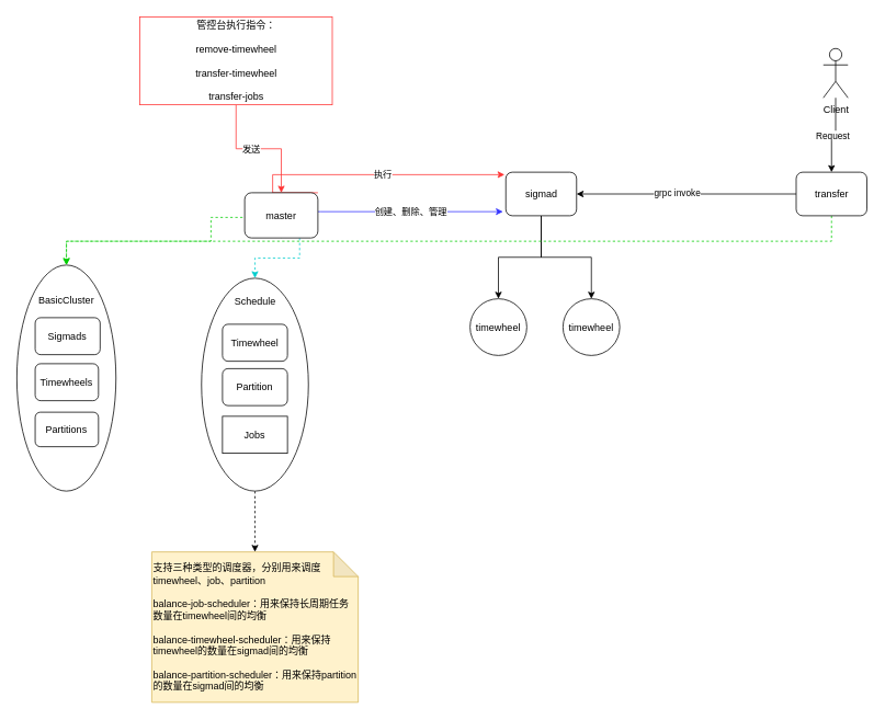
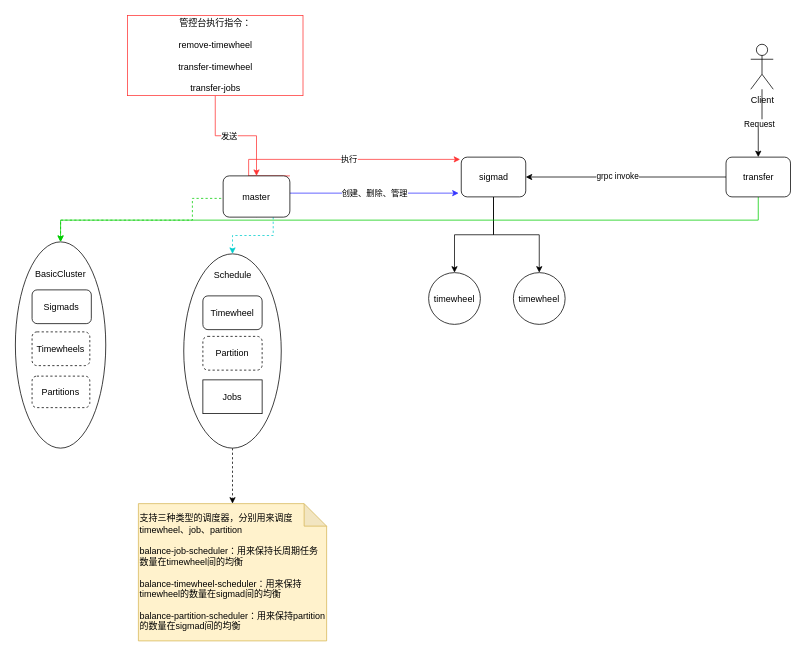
- <mxCell id="12" style="edgeStyle=orthogonalEdgeStyle;rounded=0;orthogonalLoop=1;jettySize=auto;html=1;entryX=0.5;entryY=0;entryDx=0;entryDy=0;dashed=1;strokeColor=#00CC00;" edge="1" parent="1" source="15" target="2"><mxGeometry relative="1" as="geometry"><Array as="points"><mxPoint x="1011" y="293" /><mxPoint x="80" y="293" /></Array></mxGeometry></mxCell>
+ <mxCell id="12" style="edgeStyle=orthogonalEdgeStyle;rounded=0;orthogonalLoop=1;jettySize=auto;html=1;entryX=0.5;entryY=0;entryDx=0;entryDy=0;dashed=0;strokeColor=#00CC00;" edge="1" parent="1" source="15" target="2"><mxGeometry relative="1" as="geometry"><Array as="points"><mxPoint x="1011" y="293" /><mxPoint x="80" y="293" /></Array></mxGeometry></mxCell>
- <mxCell id="22" value="Timewheels" style="rounded=1;whiteSpace=wrap;html=1;strokeColor=#000000;gradientColor=none;" vertex="1" parent="1"><mxGeometry x="42.25" y="442" width="77" height="45" as="geometry" /></mxCell>
+ <mxCell id="22" value="Timewheels" style="rounded=1;whiteSpace=wrap;html=1;strokeColor=#000000;gradientColor=none;dashed=1;" vertex="1" parent="1"><mxGeometry x="42.25" y="442" width="77" height="45" as="geometry" /></mxCell>
- <mxCell id="27" value="Partition" style="rounded=1;whiteSpace=wrap;html=1;strokeColor=#000000;gradientColor=none;" vertex="1" parent="1"><mxGeometry x="270" y="448" width="79" height="45" as="geometry" /></mxCell>
+ <mxCell id="27" value="Partition" style="rounded=1;whiteSpace=wrap;html=1;strokeColor=#000000;gradientColor=none;dashed=1;" vertex="1" parent="1"><mxGeometry x="270" y="448" width="79" height="45" as="geometry" /></mxCell>
- <mxCell id="23" value="Partitions" style="rounded=1;whiteSpace=wrap;html=1;strokeColor=#000000;gradientColor=none;" vertex="1" parent="1"><mxGeometry x="42.25" y="501" width="77" height="42" as="geometry" /></mxCell>
+ <mxCell id="23" value="Partitions" style="rounded=1;whiteSpace=wrap;html=1;strokeColor=#000000;gradientColor=none;dashed=1;" vertex="1" parent="1"><mxGeometry x="42.25" y="501" width="77" height="42" as="geometry" /></mxCell>
